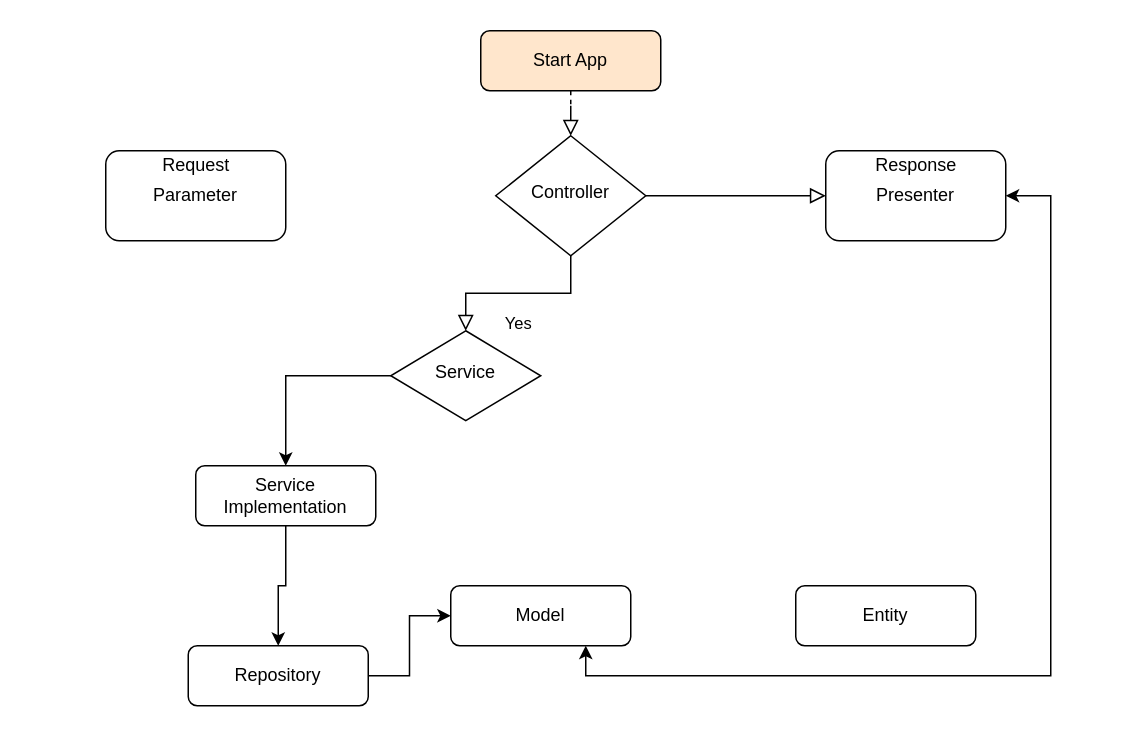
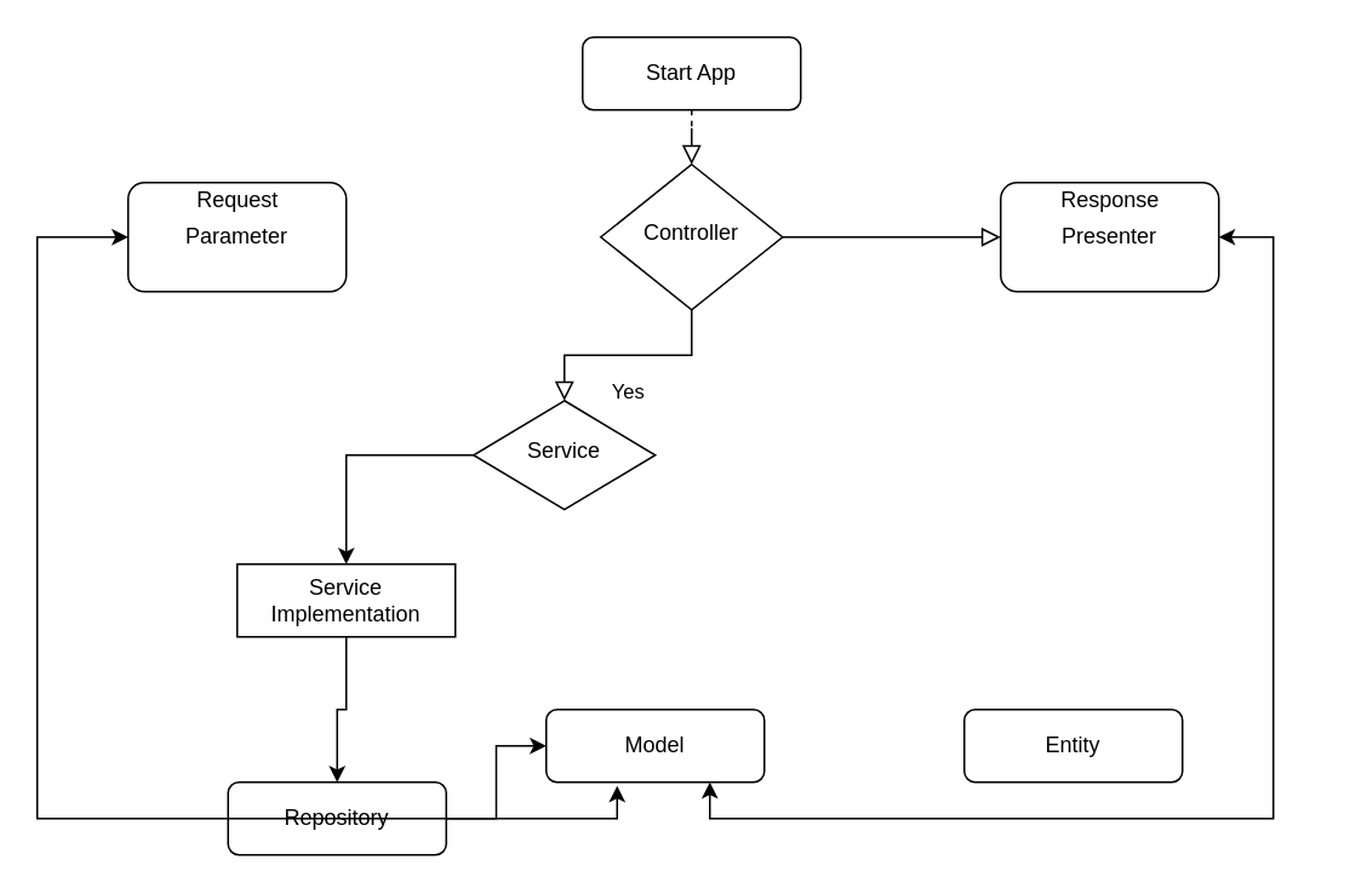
- <mxCell id="3" value="Start App" style="rounded=1;whiteSpace=wrap;html=1;fontSize=12;glass=0;strokeWidth=1;shadow=0;fillColor=#ffe6cc;" parent="1" vertex="1"><mxGeometry x="320" y="20" width="120" height="40" as="geometry" /></mxCell>
+ <mxCell id="3" value="Start App" style="rounded=1;whiteSpace=wrap;html=1;fontSize=12;glass=0;strokeWidth=1;shadow=0;" parent="1" vertex="1"><mxGeometry x="320" y="20" width="120" height="40" as="geometry" /></mxCell>
- <mxCell id="11" value="&lt;div&gt;Service Implementation&lt;/div&gt;" style="rounded=1;whiteSpace=wrap;html=1;fontSize=12;glass=0;strokeWidth=1;shadow=0;" parent="1" vertex="1"><mxGeometry x="130" y="310" width="120" height="40" as="geometry" /></mxCell>
+ <mxCell id="11" value="&lt;div&gt;Service Implementation&lt;/div&gt;" style="whiteSpace=wrap;html=1;fontSize=12;glass=0;strokeWidth=1;shadow=0;rounded=0;" parent="1" vertex="1"><mxGeometry x="130" y="310" width="120" height="40" as="geometry" /></mxCell>
+ <mxCell id="21" value="" style="endArrow=classic;startArrow=classic;html=1;rounded=0;sketch=0;entryX=0;entryY=0.5;entryDx=0;entryDy=0;exitX=0.325;exitY=1.05;exitDx=0;exitDy=0;exitPerimeter=0;" edge="1" parent="1" source="17" target="12"><mxGeometry width="50" height="50" relative="1" as="geometry"><mxPoint x="390" y="270" as="sourcePoint" /><mxPoint x="20" y="130" as="targetPoint" /><Array as="points"><mxPoint x="339" y="450" /><mxPoint x="20" y="450" /><mxPoint x="20" y="250" /><mxPoint x="20" y="130" /></Array></mxGeometry></mxCell>
